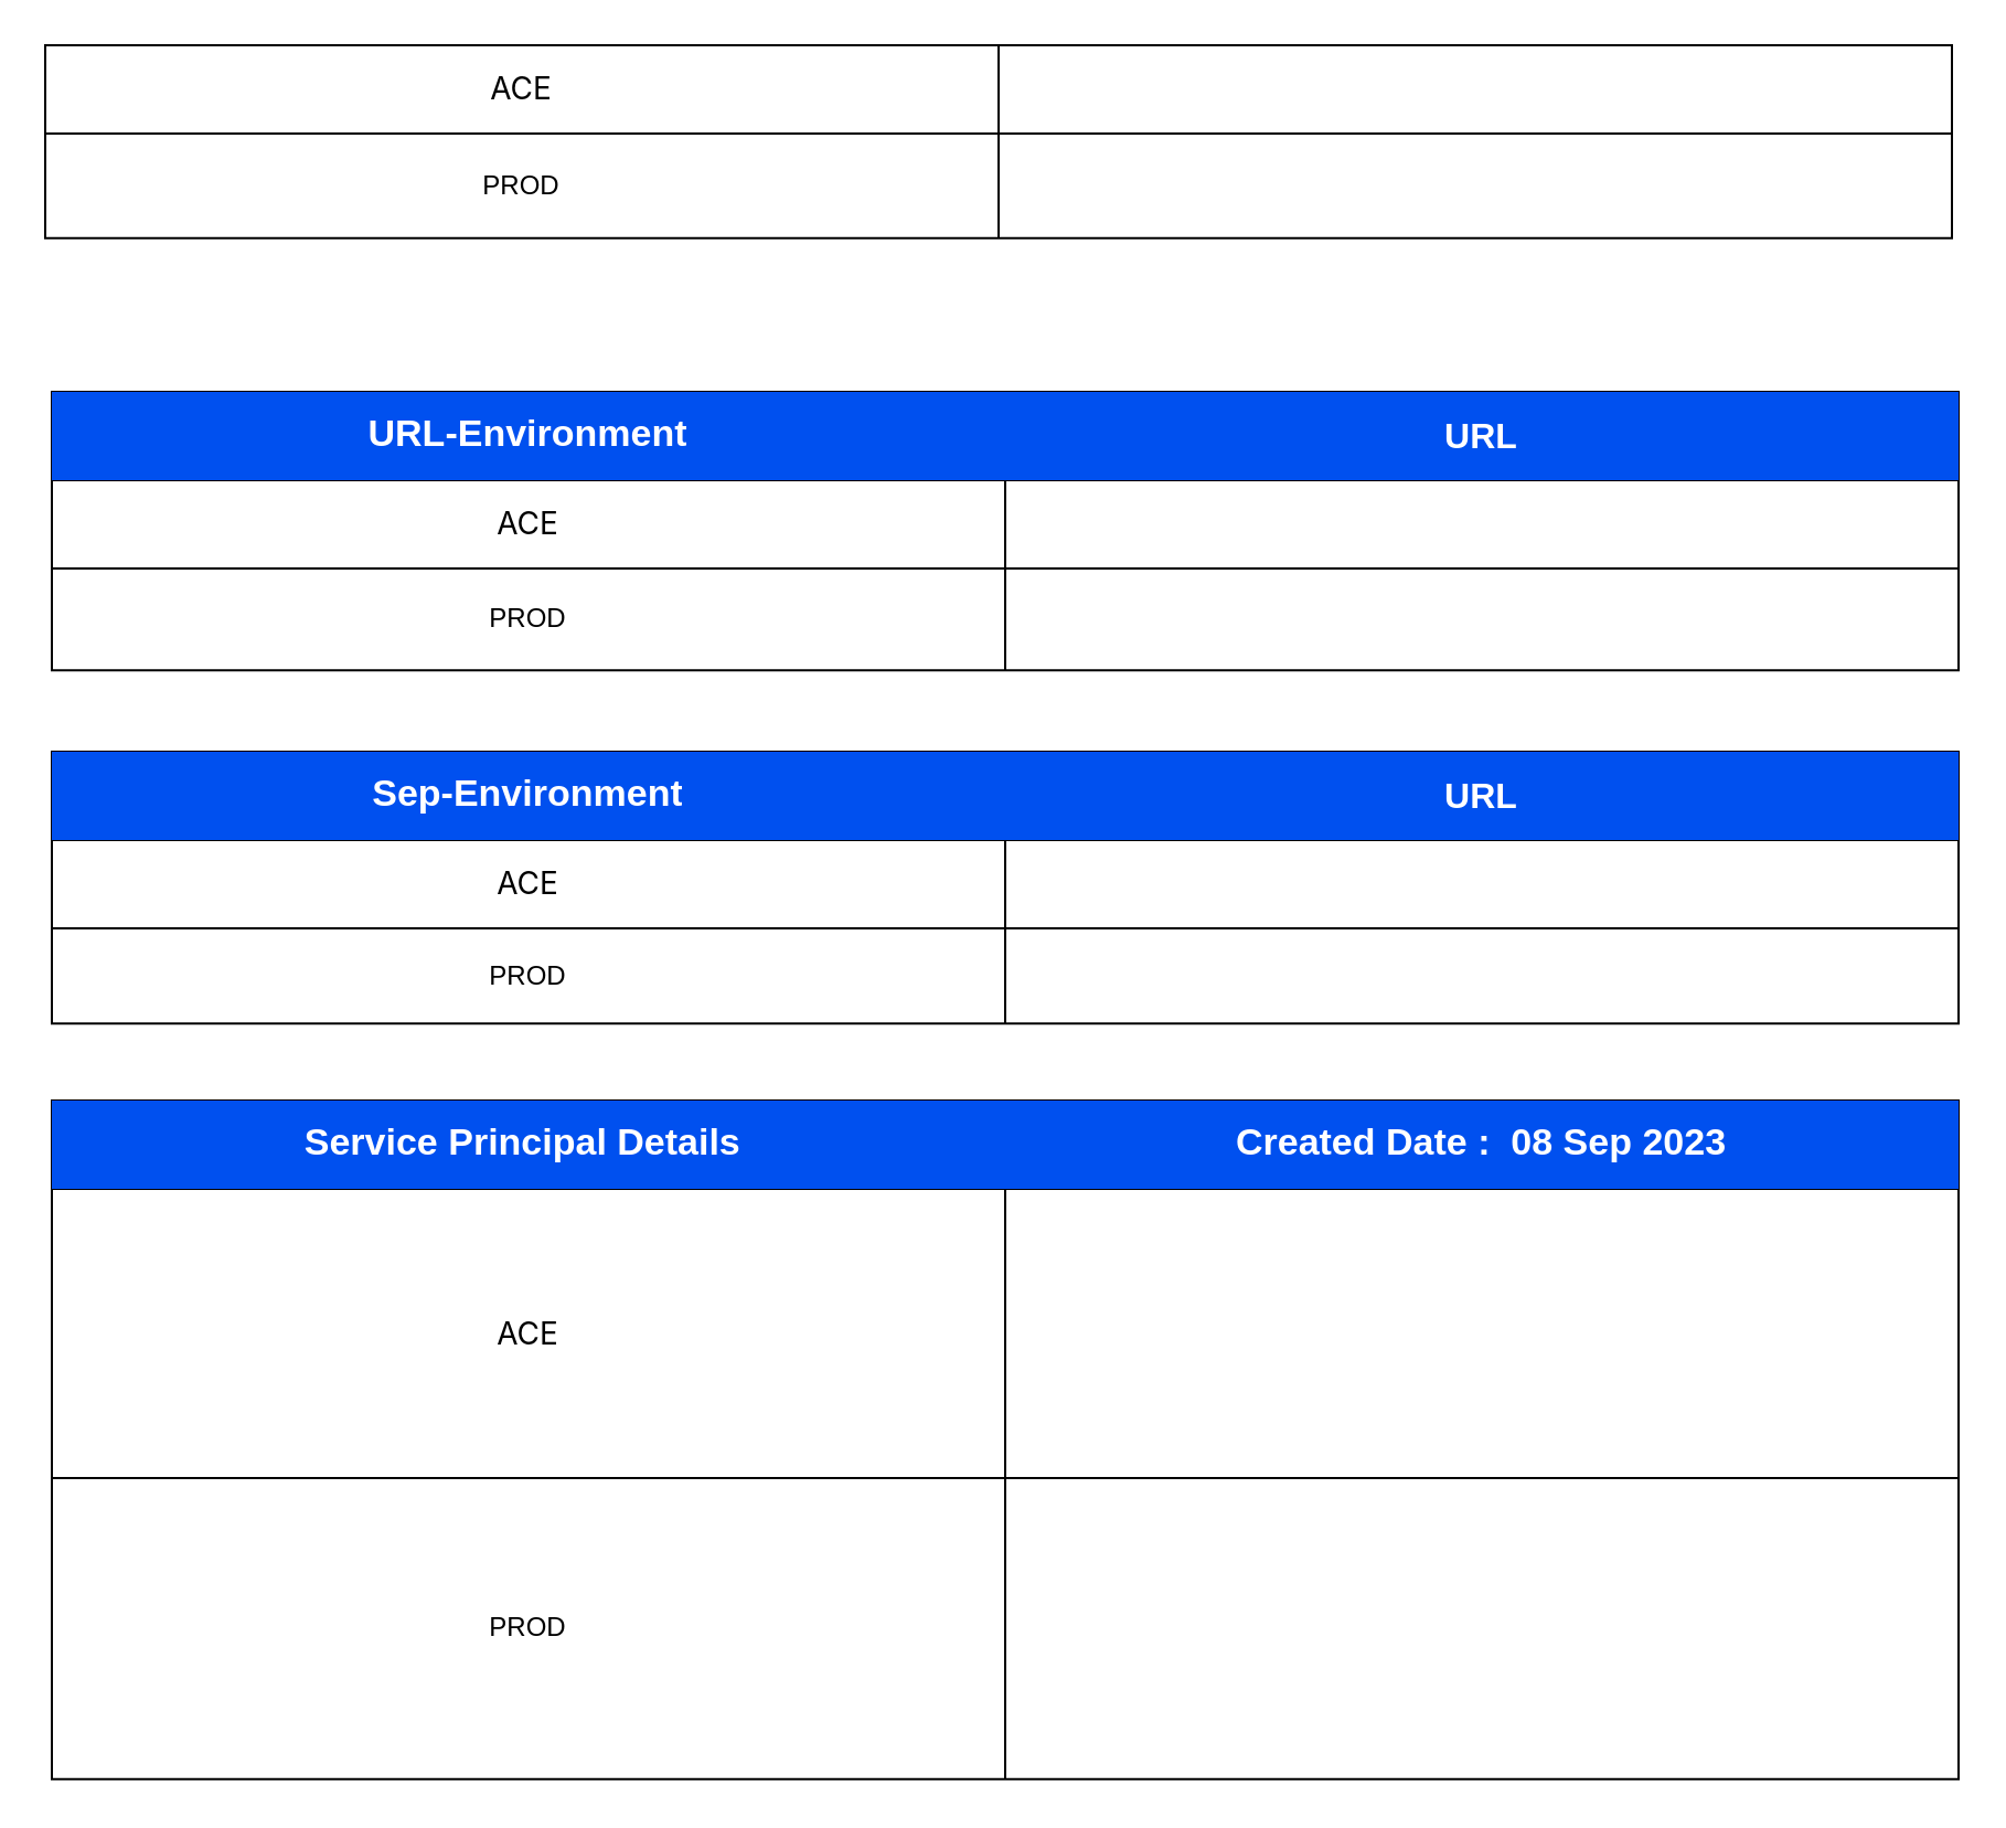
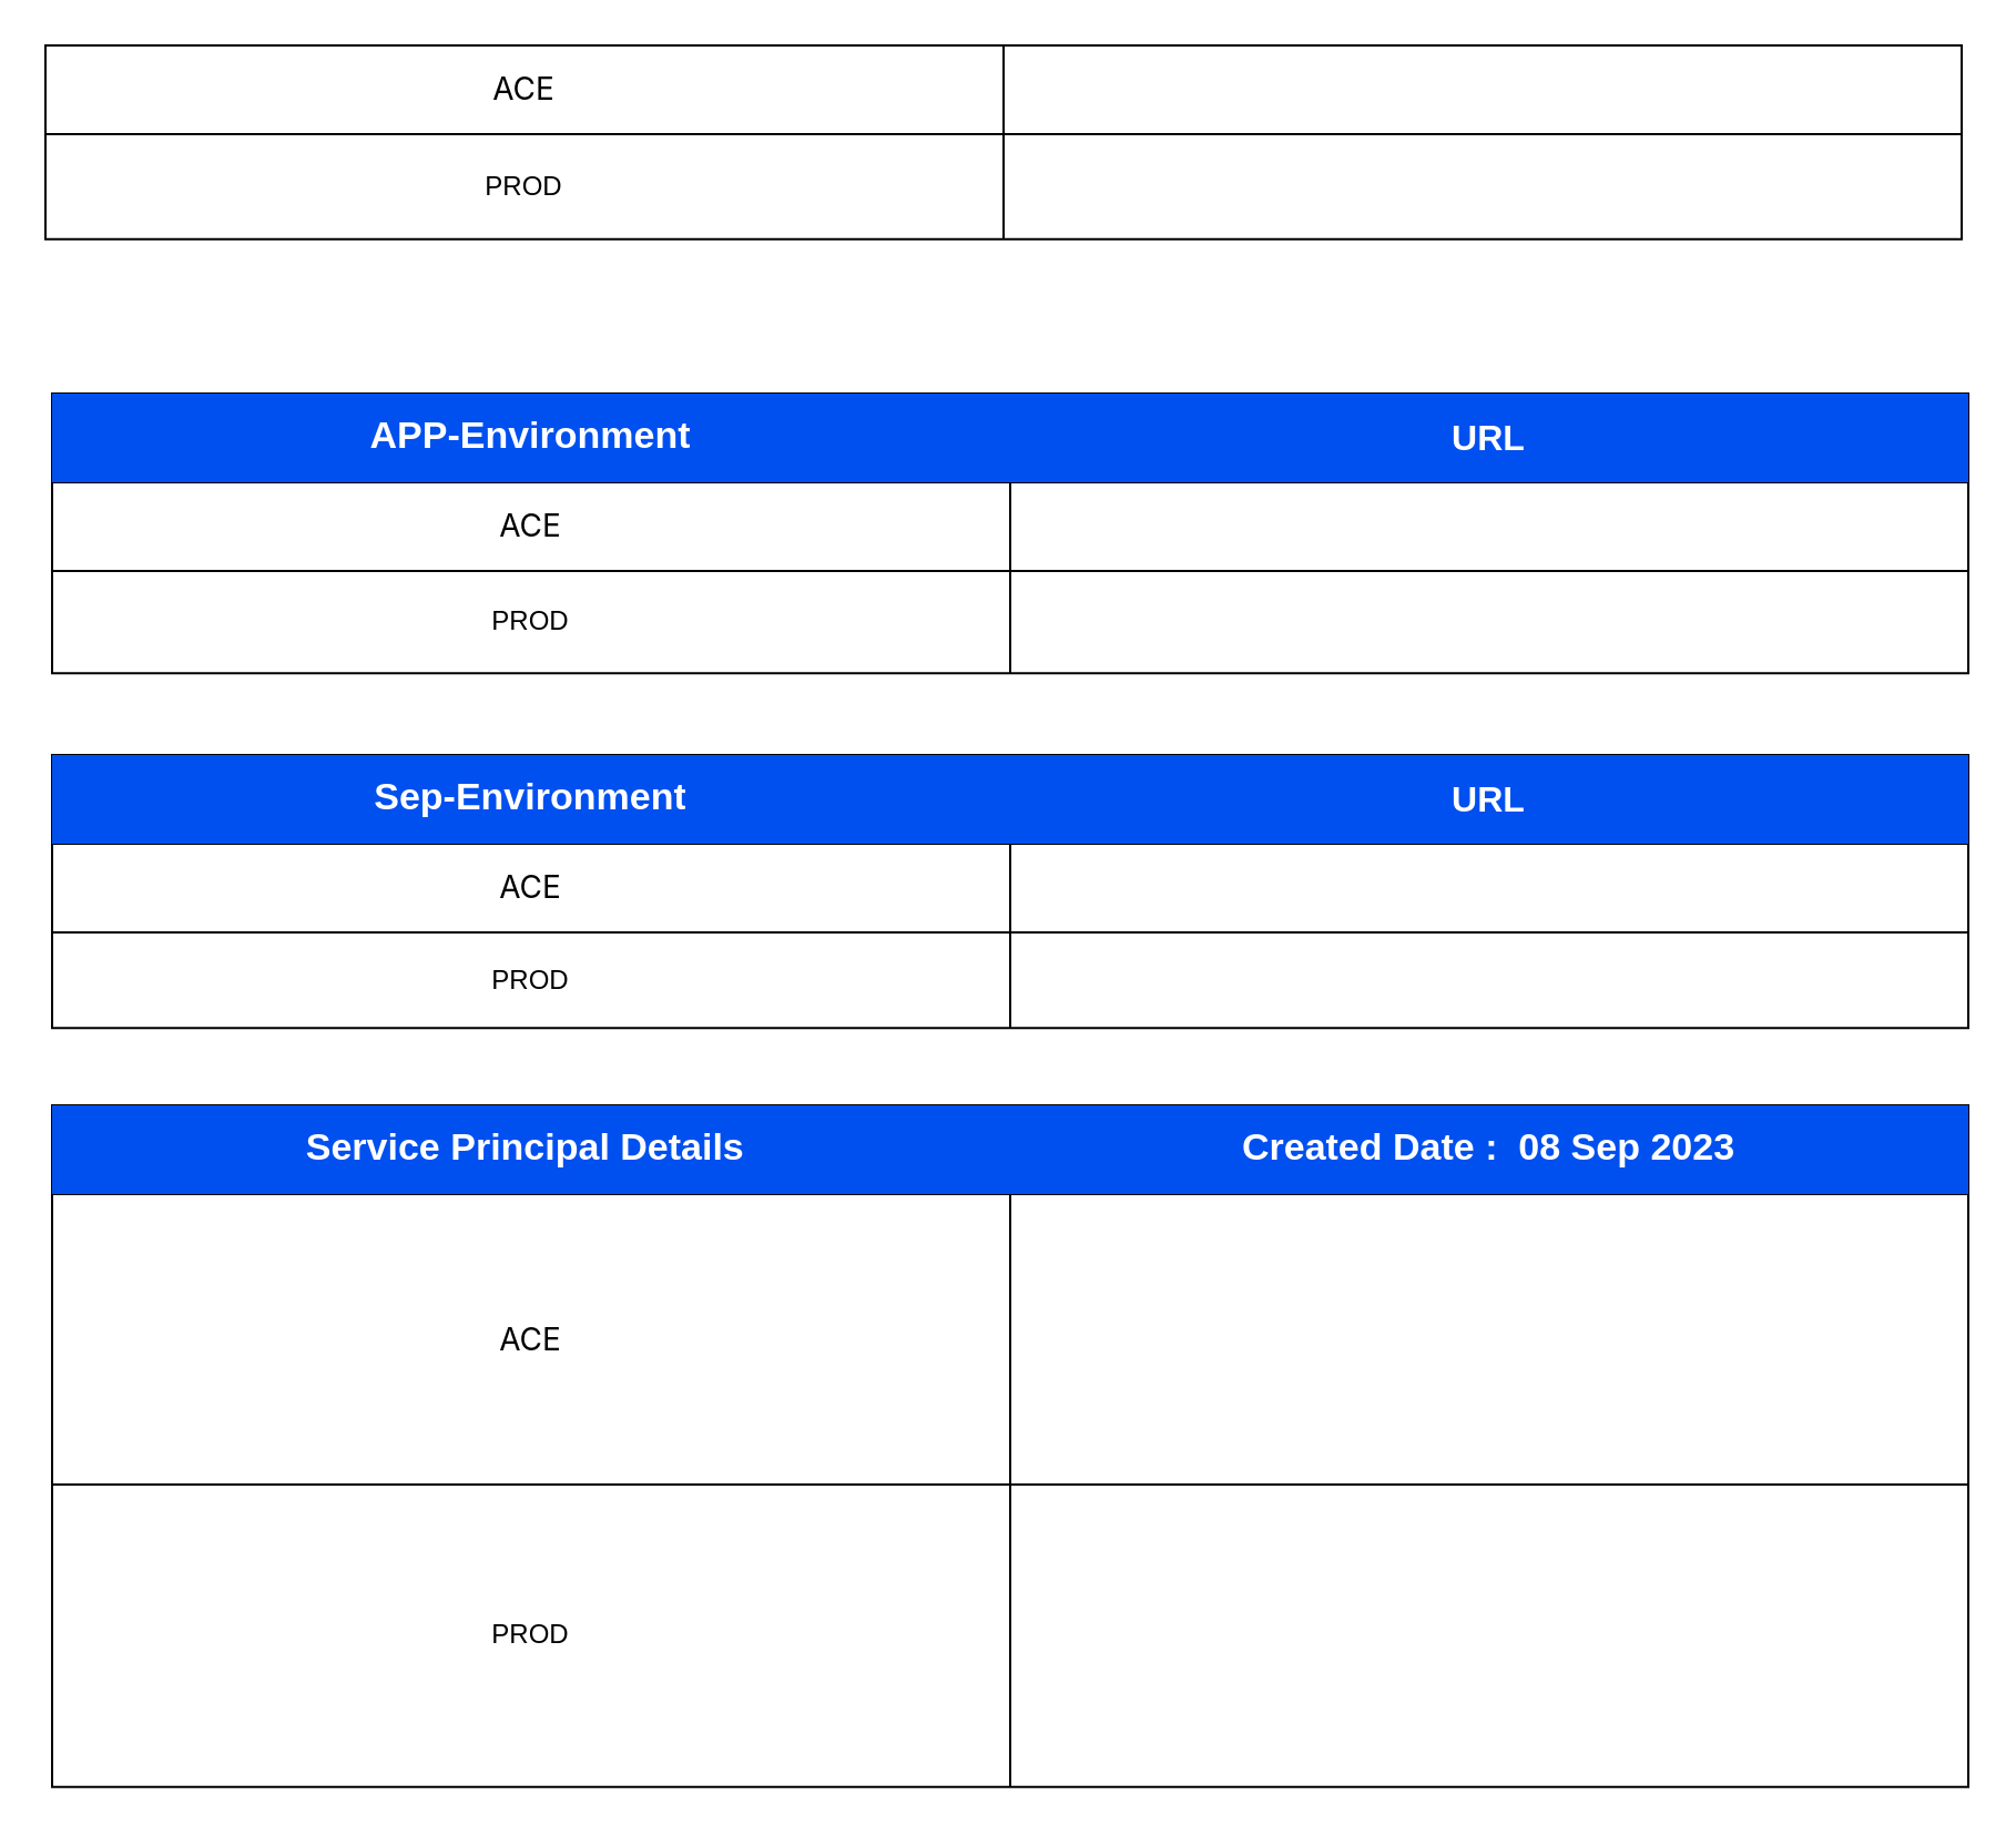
- <mxCell id="11" value="&lt;strong&gt;&lt;font style=&quot;font-size: 17px;&quot;&gt;URL-Environment&lt;/font&gt;&lt;/strong&gt;" style="shape=partialRectangle;html=1;whiteSpace=wrap;connectable=0;strokeColor=#001DBC;overflow=hidden;fillColor=#0050ef;top=0;left=0;bottom=0;right=0;pointerEvents=1;fontColor=#ffffff;" vertex="1" parent="10"><mxGeometry width="432" height="40" as="geometry"><mxRectangle width="432" height="40" as="alternateBounds" /></mxGeometry></mxCell>
+ <mxCell id="11" value="&lt;strong&gt;&lt;font style=&quot;font-size: 17px;&quot;&gt;APP-Environment&lt;/font&gt;&lt;/strong&gt;" style="shape=partialRectangle;html=1;whiteSpace=wrap;connectable=0;strokeColor=#001DBC;overflow=hidden;fillColor=#0050ef;top=0;left=0;bottom=0;right=0;pointerEvents=1;fontColor=#ffffff;" vertex="1" parent="10"><mxGeometry width="432" height="40" as="geometry"><mxRectangle width="432" height="40" as="alternateBounds" /></mxGeometry></mxCell>
